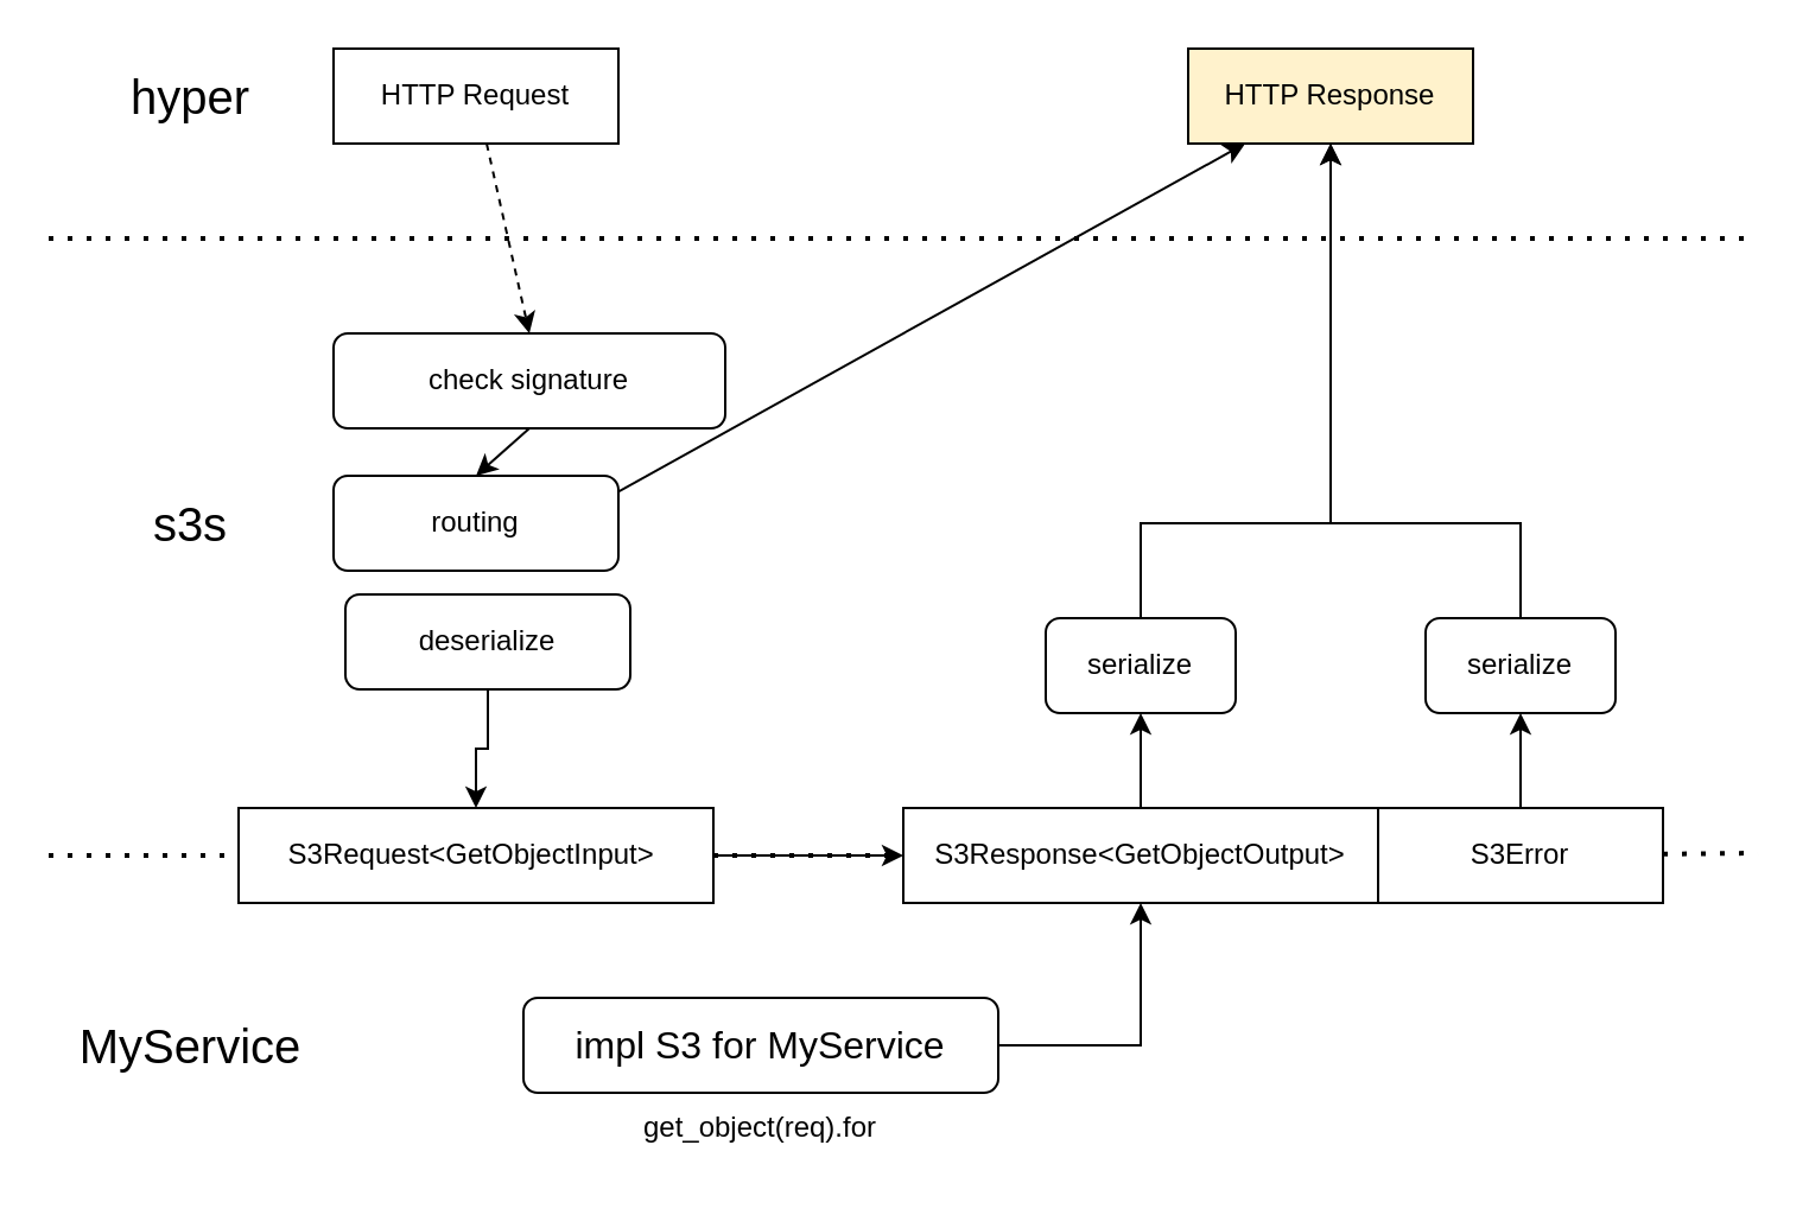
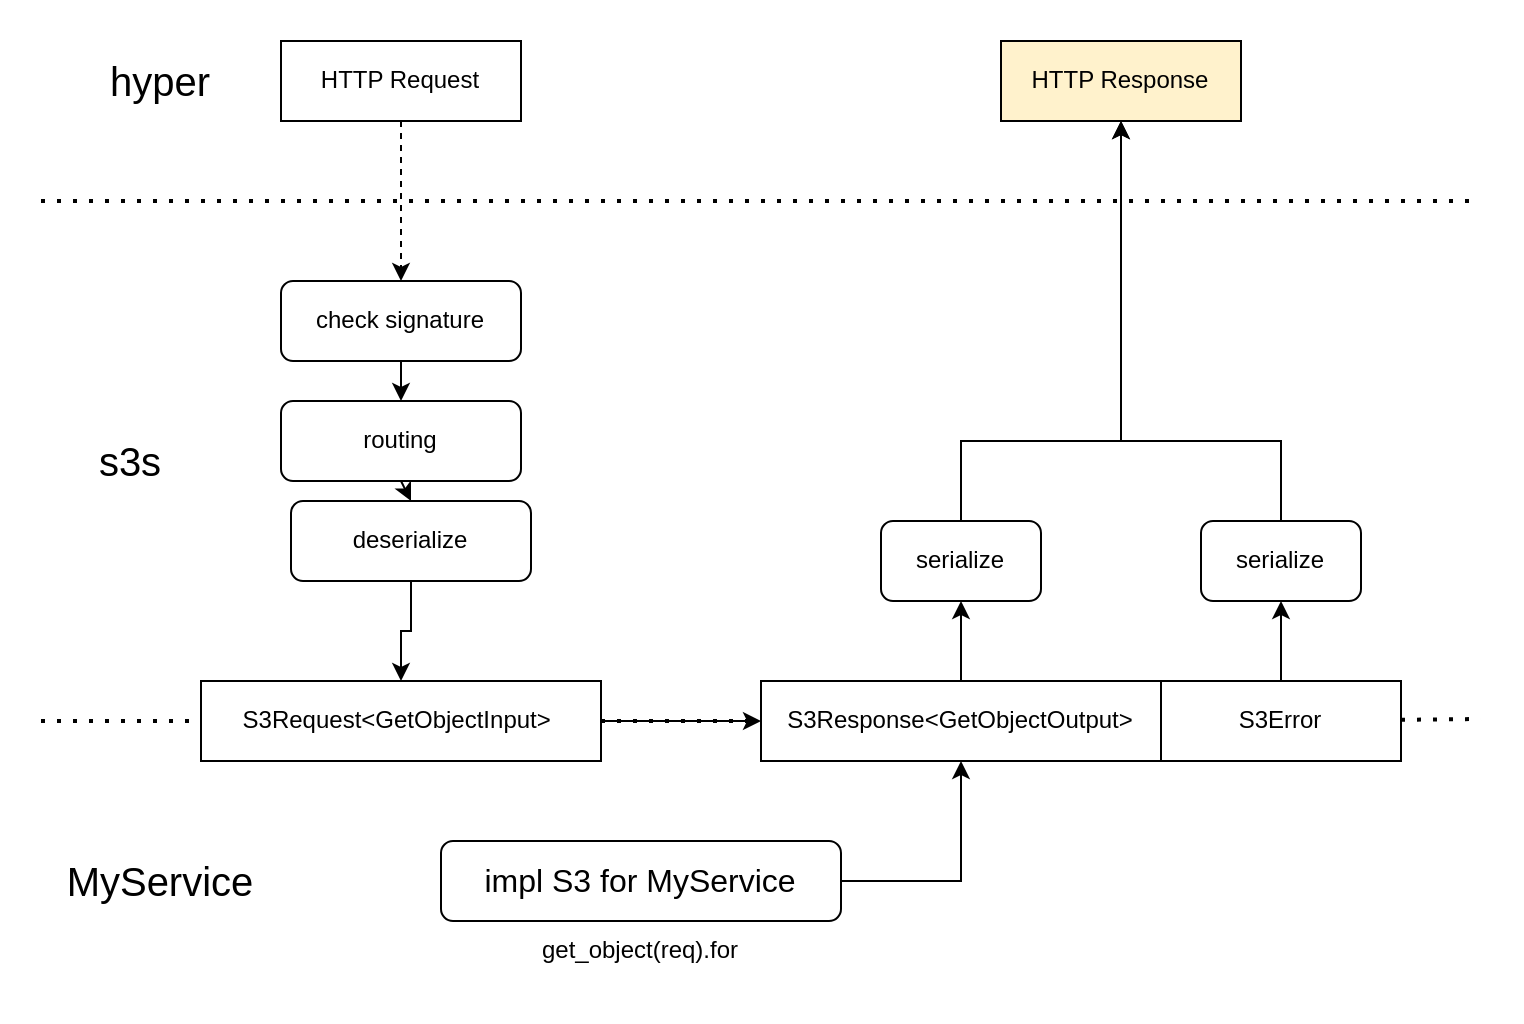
- <mxCell id="18" style="edgeStyle=none;html=1;exitX=0.5;exitY=1;exitDx=0;exitDy=0;" parent="1" source="19" target="25" edge="1"><mxGeometry relative="1" as="geometry" /></mxCell>
+ <mxCell id="18" style="edgeStyle=none;html=1;exitX=0.5;exitY=1;exitDx=0;exitDy=0;entryX=0.5;entryY=0;entryDx=0;entryDy=0;" parent="1" source="19" target="6" edge="1"><mxGeometry relative="1" as="geometry" /></mxCell>
- <mxCell id="21" value="check signature" style="rounded=1;whiteSpace=wrap;html=1;" parent="1" vertex="1"><mxGeometry x="140" y="140" width="165" height="40" as="geometry" /></mxCell>
+ <mxCell id="21" value="check signature" style="rounded=1;whiteSpace=wrap;html=1;" parent="1" vertex="1"><mxGeometry x="140" y="140" width="120" height="40" as="geometry" /></mxCell>
- <mxCell id="9" value="s3s" style="text;html=1;strokeColor=none;fillColor=none;align=center;verticalAlign=middle;whiteSpace=wrap;rounded=0;fontSize=20;" parent="1" vertex="1"><mxGeometry x="20" y="200" width="120" height="40" as="geometry" /></mxCell>
+ <mxCell id="9" value="s3s" style="text;html=1;strokeColor=none;fillColor=none;align=center;verticalAlign=middle;whiteSpace=wrap;rounded=0;fontSize=20;" parent="1" vertex="1"><mxGeometry x="5" y="210" width="120" height="40" as="geometry" /></mxCell>
